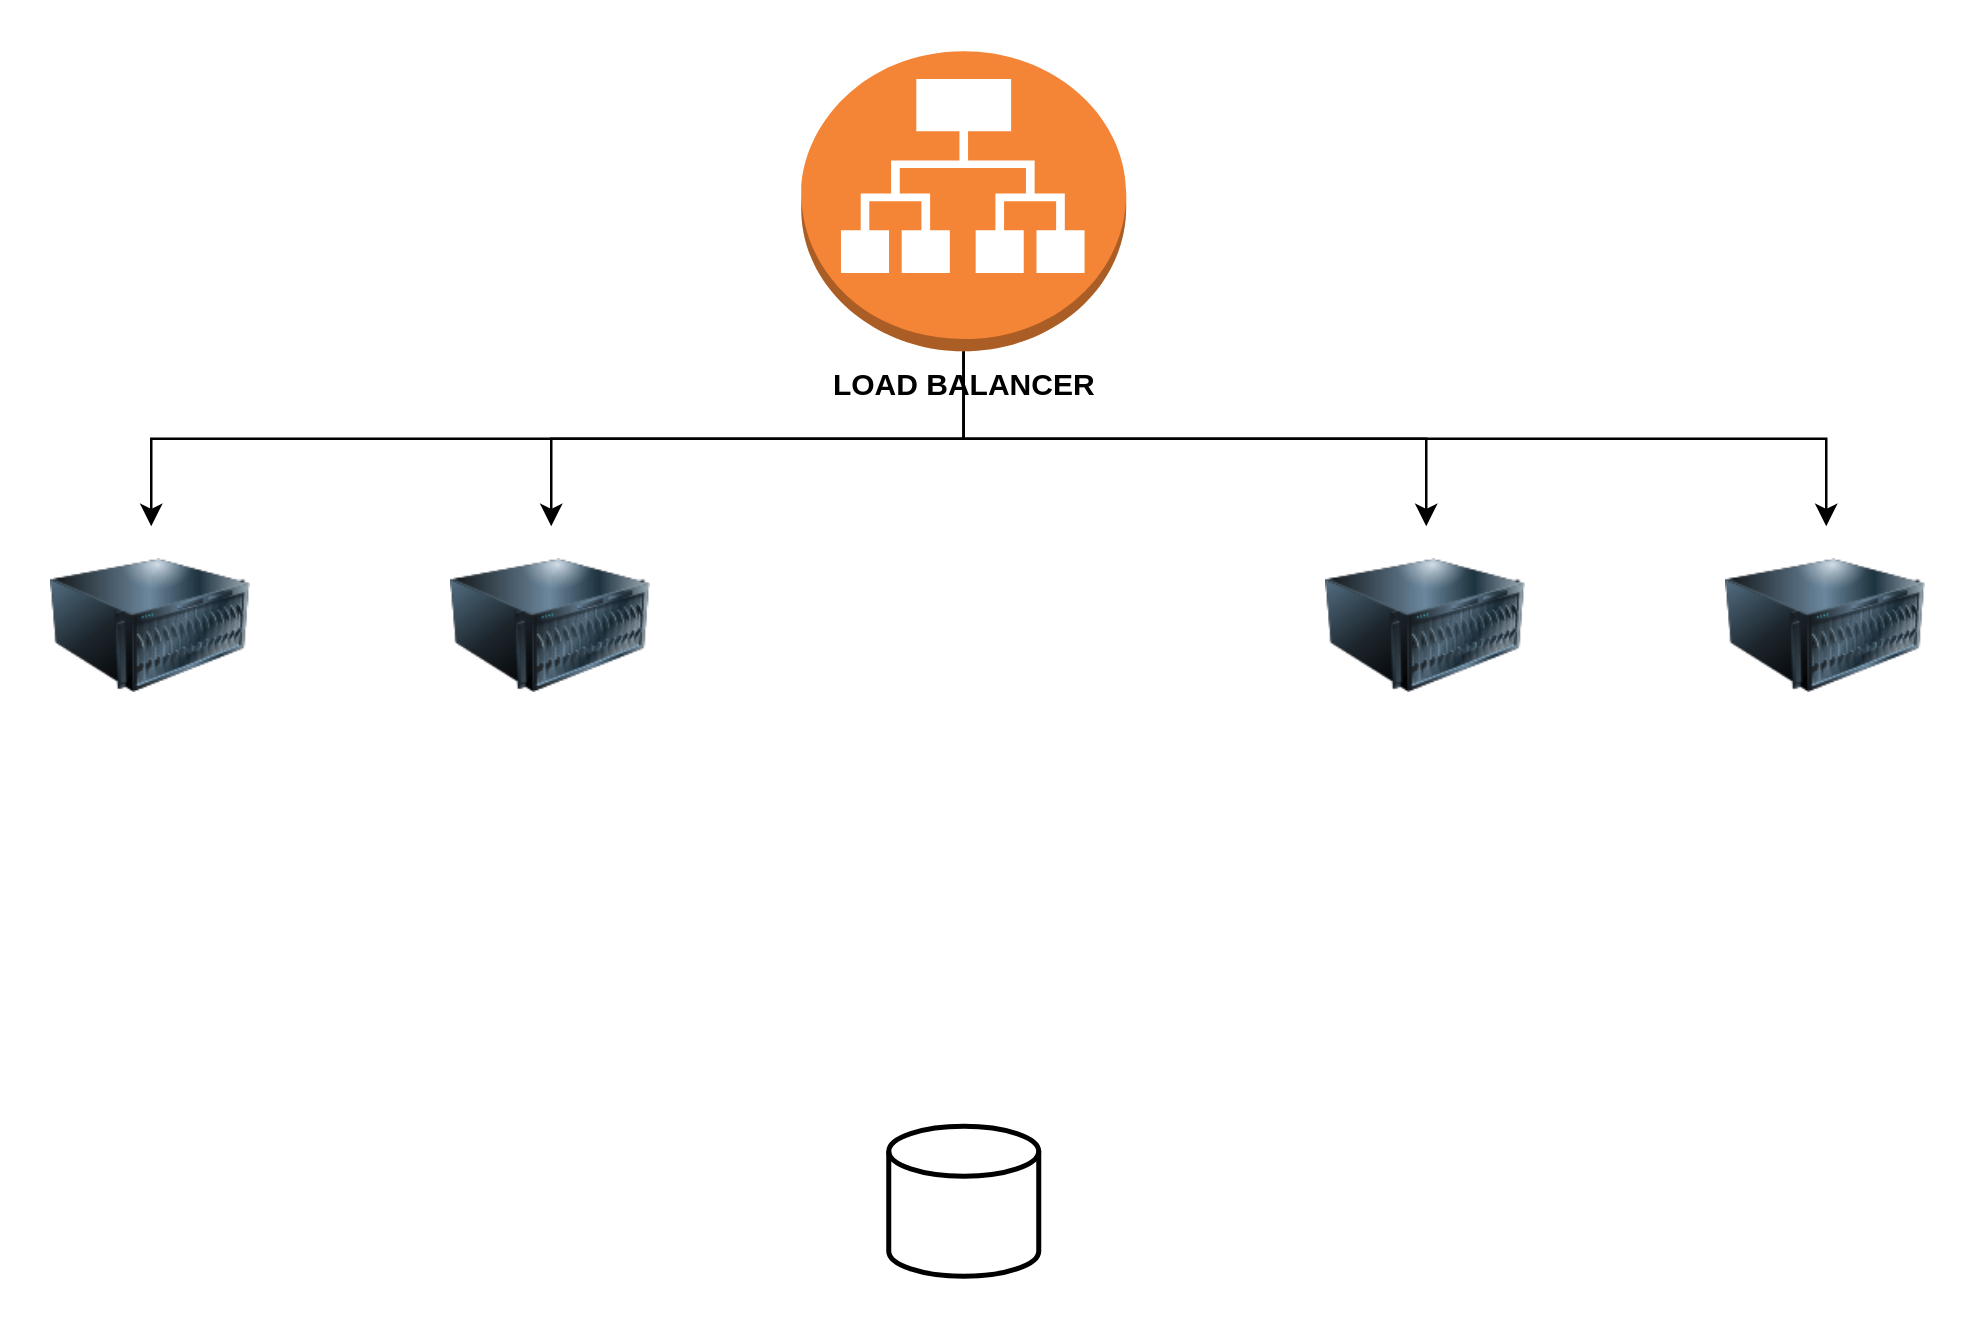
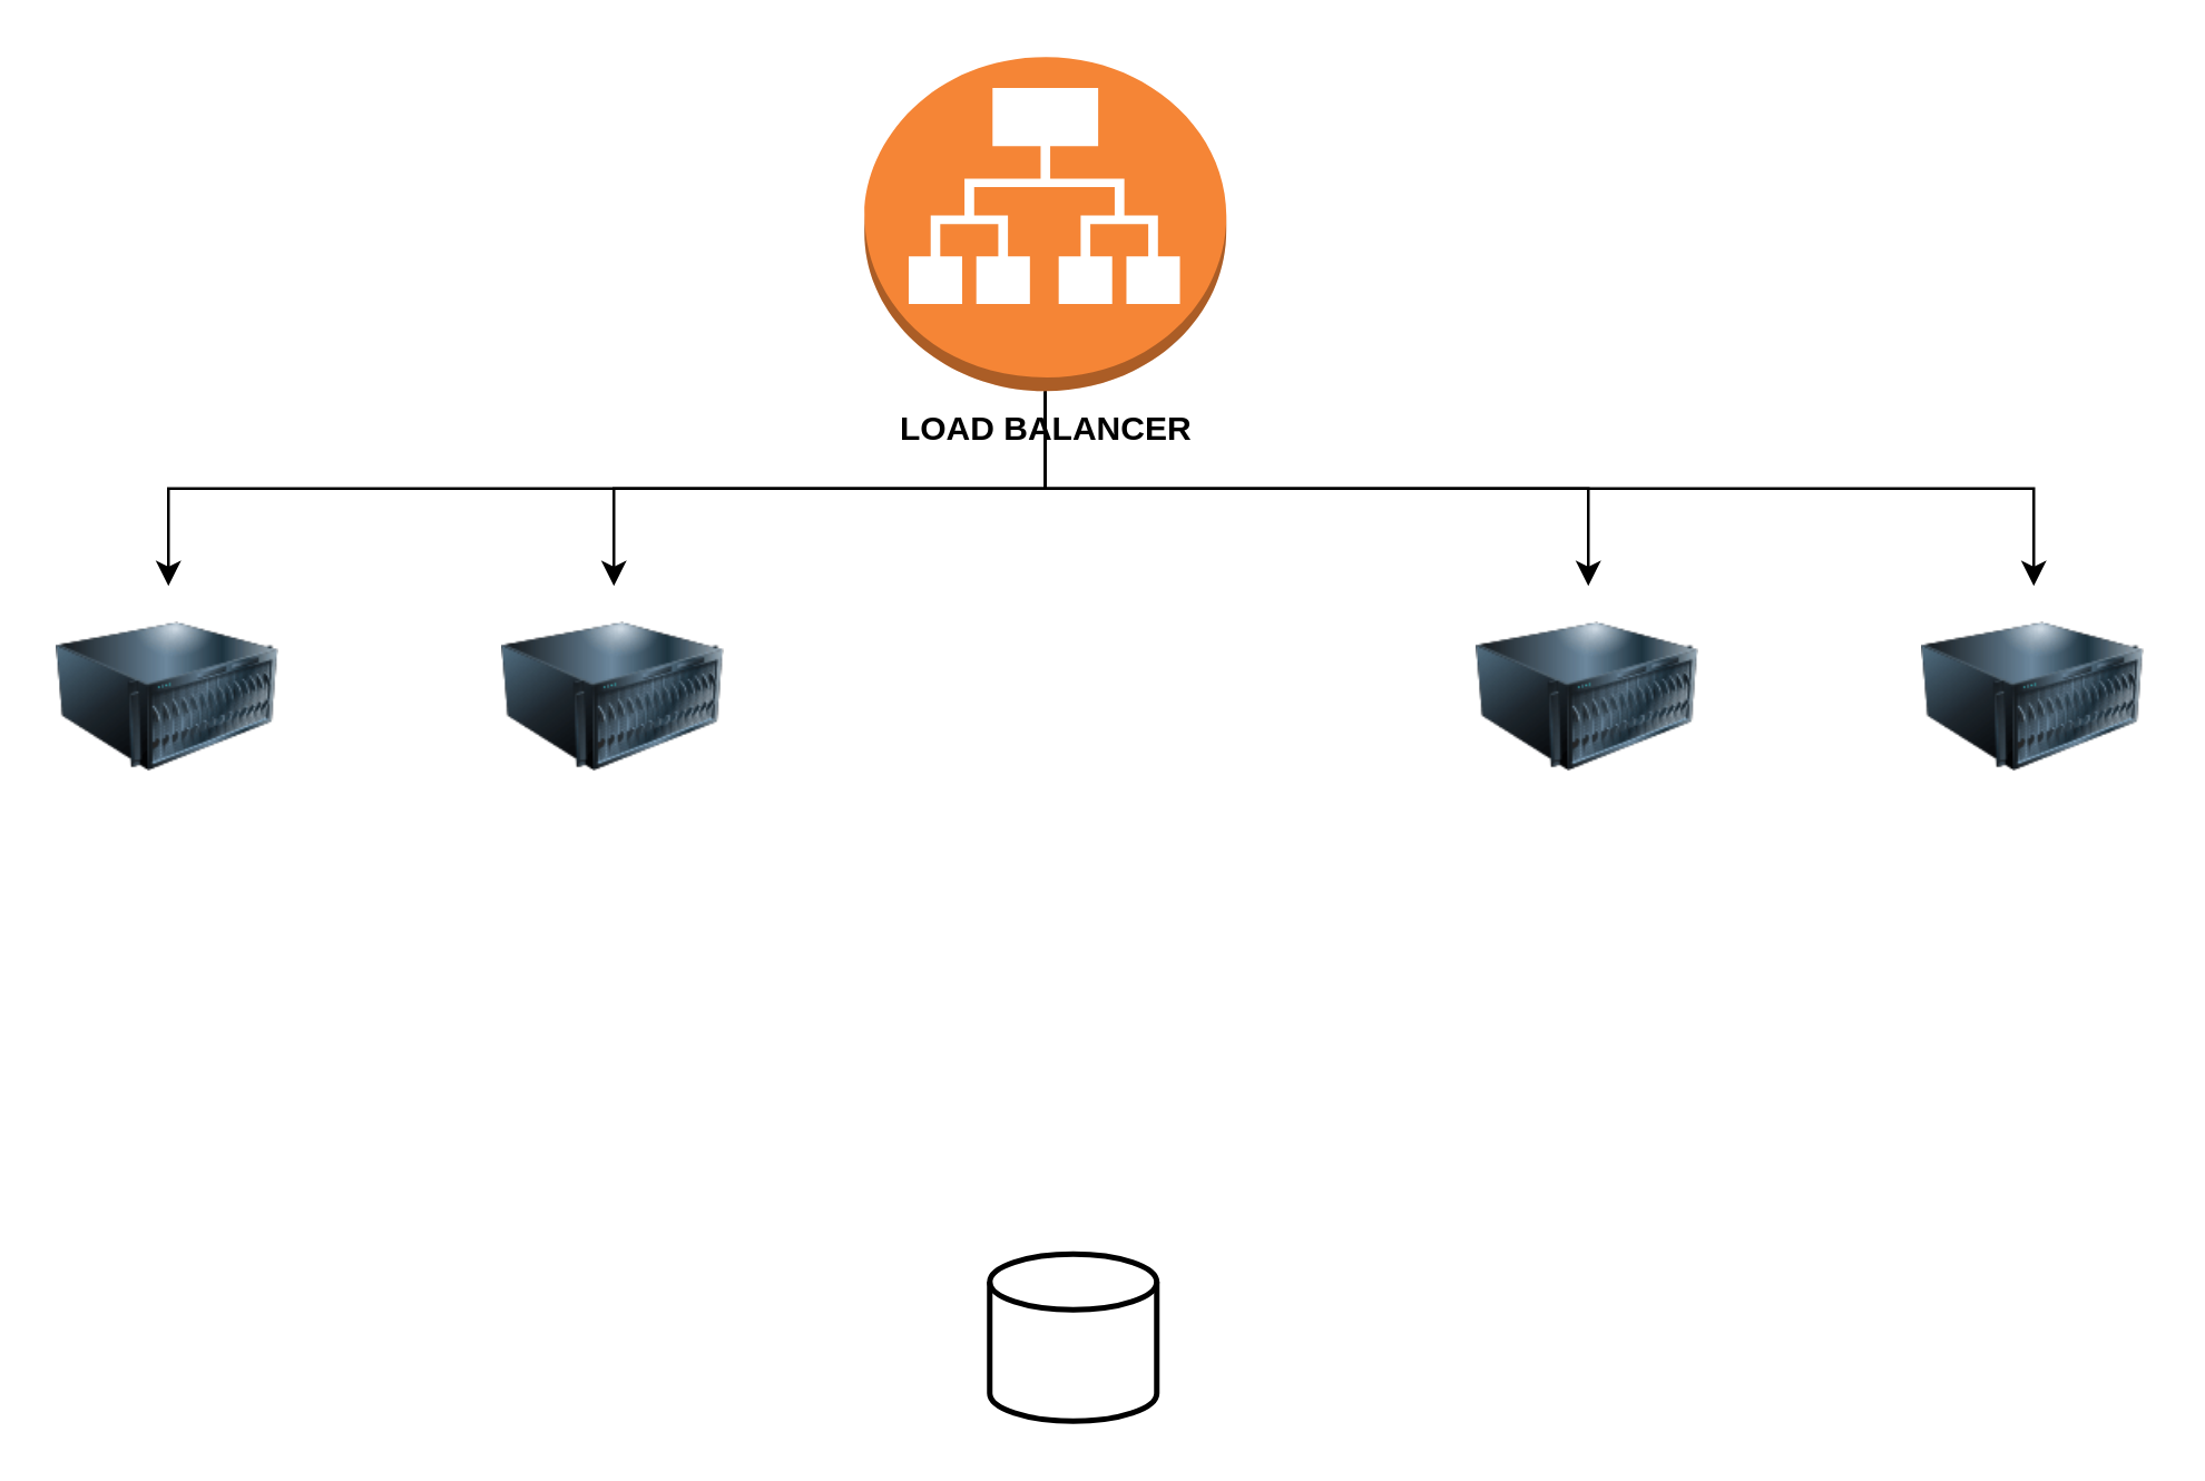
- <mxCell id="6" value="&lt;b&gt;LOAD BALANCER&lt;/b&gt;" style="outlineConnect=0;dashed=0;verticalLabelPosition=bottom;verticalAlign=top;align=center;html=1;shape=mxgraph.aws3.application_load_balancer;fillColor=#F58536;gradientColor=none;" vertex="1" parent="1"><mxGeometry x="320" y="20" width="130" height="120" as="geometry" /></mxCell>
+ <mxCell id="6" value="&lt;b&gt;LOAD BALANCER&lt;/b&gt;" style="outlineConnect=0;dashed=0;verticalLabelPosition=bottom;verticalAlign=top;align=center;html=1;shape=mxgraph.aws3.application_load_balancer;fillColor=#F58536;gradientColor=none;" vertex="1" parent="1"><mxGeometry x="310" y="20" width="130" height="120" as="geometry" /></mxCell>
